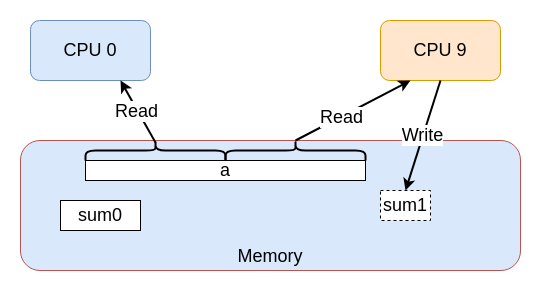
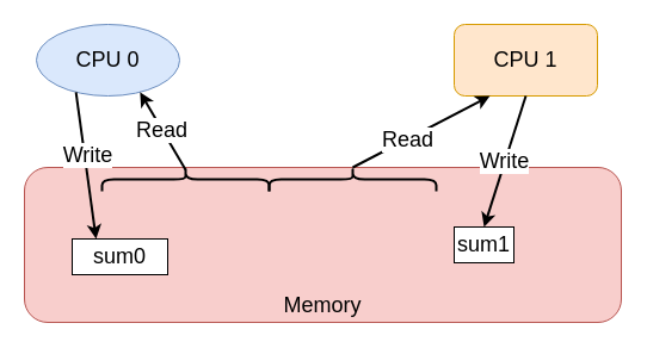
- <mxCell id="6" value="CPU 0" style="rounded=1;whiteSpace=wrap;html=1;fontSize=18;fillColor=#dae8fc;strokeColor=#6c8ebf;" vertex="1" parent="1"><mxGeometry x="30" y="20" width="120" height="60" as="geometry" /></mxCell>
+ <mxCell id="6" value="CPU 0" style="ellipse;whiteSpace=wrap;html=1;fontSize=18;fillColor=#dae8fc;strokeColor=#6c8ebf;" vertex="1" parent="1"><mxGeometry x="30" y="20" width="120" height="60" as="geometry" /></mxCell>
- <mxCell id="7" value="CPU 9" style="rounded=1;whiteSpace=wrap;html=1;fontSize=18;fillColor=#ffe6cc;strokeColor=#d79b00;" vertex="1" parent="1"><mxGeometry x="380" y="20" width="120" height="60" as="geometry" /></mxCell>
+ <mxCell id="7" value="CPU 1" style="rounded=1;whiteSpace=wrap;html=1;fontSize=18;fillColor=#ffe6cc;strokeColor=#d79b00;" vertex="1" parent="1"><mxGeometry x="380" y="20" width="120" height="60" as="geometry" /></mxCell>
+ <mxCell id="15" value="" style="endArrow=classic;html=1;strokeWidth=2;fontSize=18;exitX=0.25;exitY=1;exitDx=0;exitDy=0;entryX=0.25;entryY=0;entryDx=0;entryDy=0;" edge="1" parent="1" source="6" target="5"><mxGeometry width="50" height="50" relative="1" as="geometry"><mxPoint x="310" y="190" as="sourcePoint" /><mxPoint x="360" y="140" as="targetPoint" /></mxGeometry></mxCell>
+ <mxCell id="16" value="Write" style="edgeLabel;html=1;align=center;verticalAlign=middle;resizable=0;points=[];fontSize=18;" vertex="1" connectable="0" parent="15"><mxGeometry x="-0.147" y="2" relative="1" as="geometry"><mxPoint as="offset" /></mxGeometry></mxCell>
- <mxCell id="3" value="a" style="rounded=0;whiteSpace=wrap;html=1;fontSize=18;" vertex="1" parent="1"><mxGeometry x="85" y="160" width="280" height="20" as="geometry" /></mxCell>
- <mxCell id="2" value="&lt;font style=&quot;font-size: 18px;&quot;&gt;Memory&lt;/font&gt;" style="rounded=1;whiteSpace=wrap;html=1;fontSize=18;verticalAlign=bottom;labelPosition=center;verticalLabelPosition=middle;align=center;fillColor=#dae8fc;strokeColor=#b85450;" vertex="1" parent="1"><mxGeometry x="20" y="140" width="500" height="130" as="geometry" /></mxCell>
+ <mxCell id="2" value="&lt;font style=&quot;font-size: 18px;&quot;&gt;Memory&lt;/font&gt;" style="rounded=1;whiteSpace=wrap;html=1;fontSize=18;verticalAlign=bottom;labelPosition=center;verticalLabelPosition=middle;align=center;fillColor=#f8cecc;strokeColor=#b85450;" vertex="1" parent="1"><mxGeometry x="20" y="140" width="500" height="130" as="geometry" /></mxCell>
- <mxCell id="4" value="sum1" style="rounded=0;whiteSpace=wrap;html=1;fontSize=18;dashed=1;" vertex="1" parent="1"><mxGeometry x="380" y="190" width="50" height="30" as="geometry" /></mxCell>
+ <mxCell id="4" value="sum1" style="rounded=0;whiteSpace=wrap;html=1;fontSize=18;" vertex="1" parent="1"><mxGeometry x="380" y="190" width="50" height="30" as="geometry" /></mxCell>
